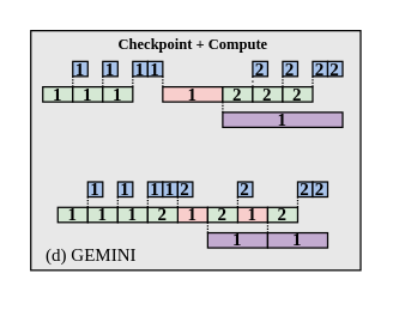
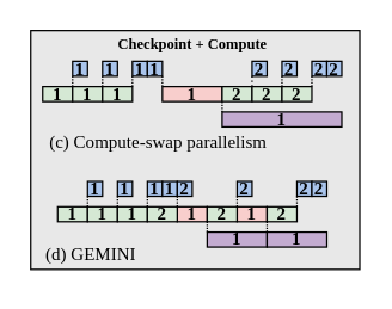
+ <mxCell id="3" value="(c) Compute-swap parallelism" style="text;html=1;align=center;verticalAlign=middle;whiteSpace=wrap;rounded=0;fontFamily=Times New Roman;" vertex="1" parent="1"><mxGeometry x="28" y="84.54" width="155" height="21.54" as="geometry" /></mxCell>
